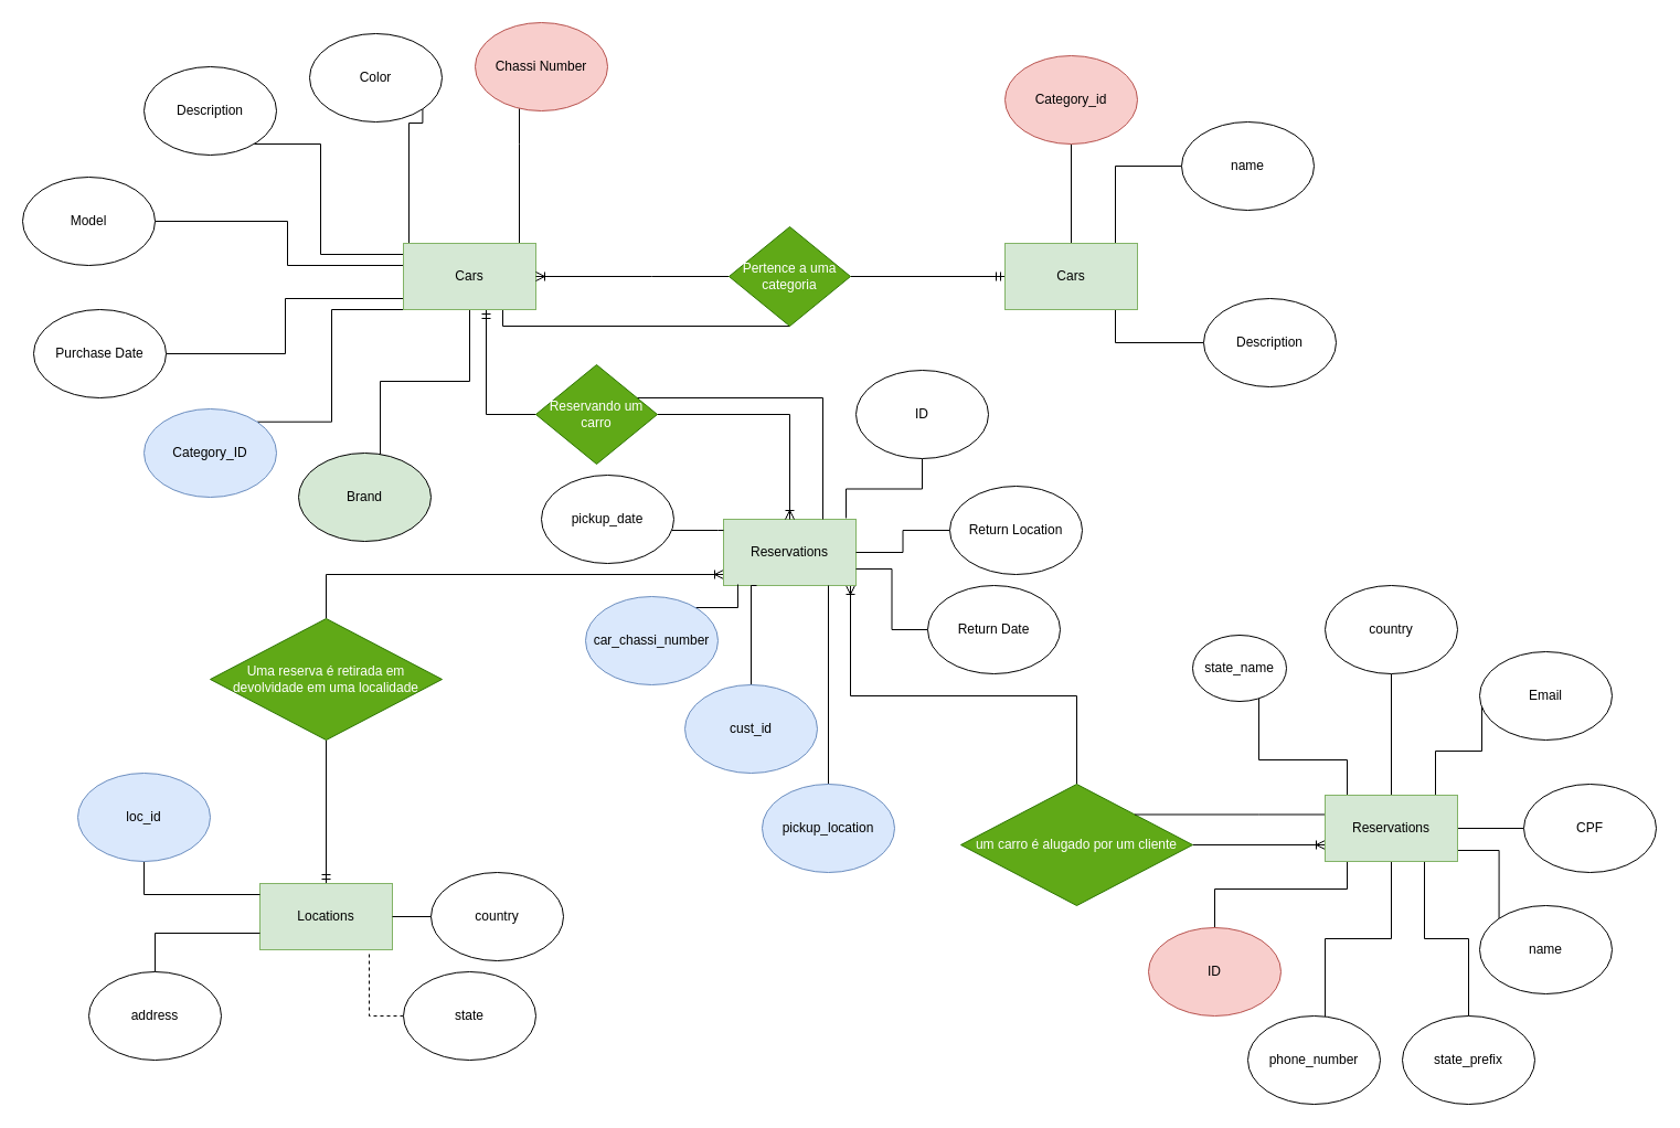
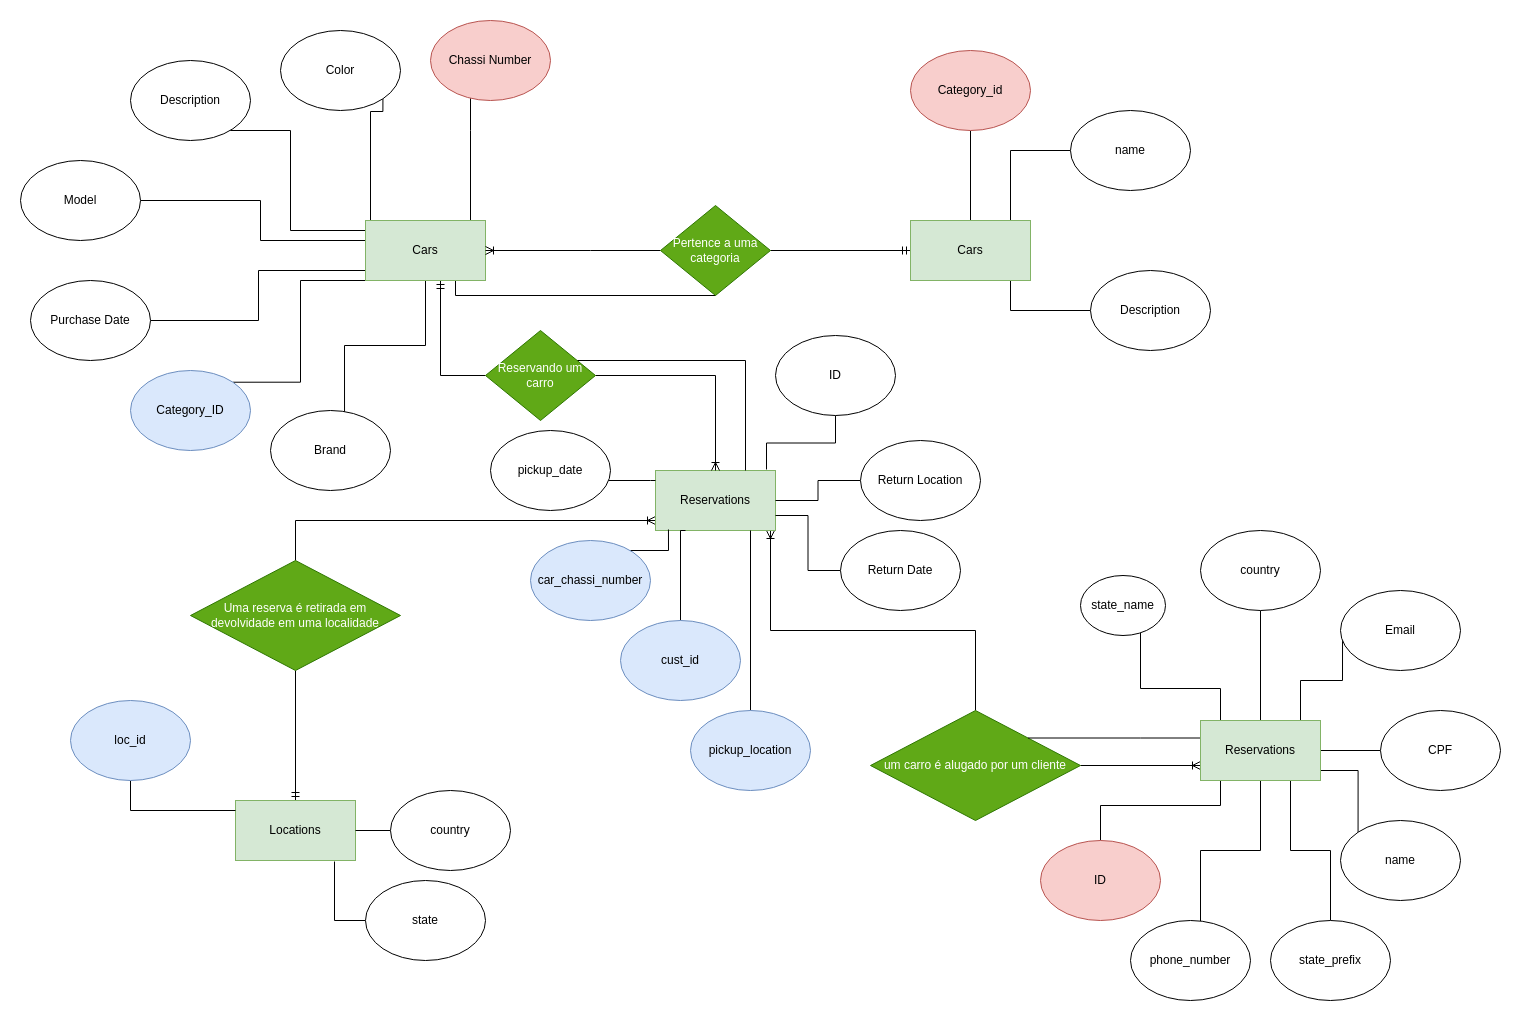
- <mxCell id="13" value="Brand" style="ellipse;whiteSpace=wrap;html=1;fillColor=#d5e8d4;" vertex="1" parent="1"><mxGeometry x="270" y="410" width="120" height="80" as="geometry" /></mxCell>
+ <mxCell id="13" value="Brand" style="ellipse;whiteSpace=wrap;html=1;" vertex="1" parent="1"><mxGeometry x="270" y="410" width="120" height="80" as="geometry" /></mxCell>
- <mxCell id="58" style="edgeStyle=orthogonalEdgeStyle;rounded=0;orthogonalLoop=1;jettySize=auto;html=1;entryX=0;entryY=0.75;entryDx=0;entryDy=0;startArrow=none;startFill=0;endArrow=none;endFill=0;" edge="1" parent="1" source="59" target="51"><mxGeometry relative="1" as="geometry"><Array as="points"><mxPoint x="140" y="845" /></Array></mxGeometry></mxCell>
- <mxCell id="56" style="edgeStyle=orthogonalEdgeStyle;rounded=0;orthogonalLoop=1;jettySize=auto;html=1;entryX=0.825;entryY=1.017;entryDx=0;entryDy=0;entryPerimeter=0;startArrow=none;startFill=0;endArrow=none;endFill=0;dashed=1;" edge="1" parent="1" source="57" target="51"><mxGeometry relative="1" as="geometry" /></mxCell>
+ <mxCell id="56" style="edgeStyle=orthogonalEdgeStyle;rounded=0;orthogonalLoop=1;jettySize=auto;html=1;entryX=0.825;entryY=1.017;entryDx=0;entryDy=0;entryPerimeter=0;startArrow=none;startFill=0;endArrow=none;endFill=0;" edge="1" parent="1" source="57" target="51"><mxGeometry relative="1" as="geometry" /></mxCell>
- <mxCell id="59" value="address" style="ellipse;whiteSpace=wrap;html=1;" vertex="1" parent="1"><mxGeometry x="80" y="880" width="120" height="80" as="geometry" /></mxCell>
